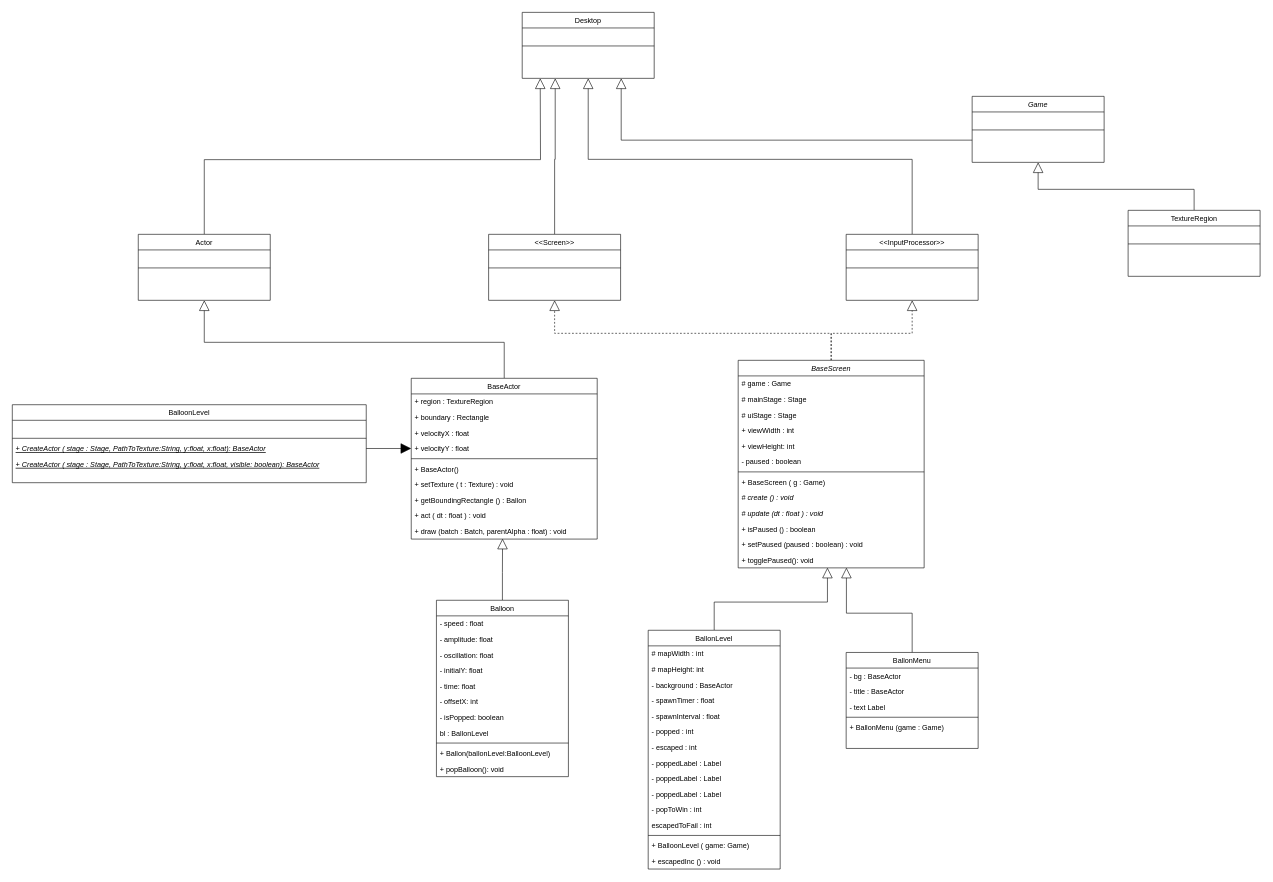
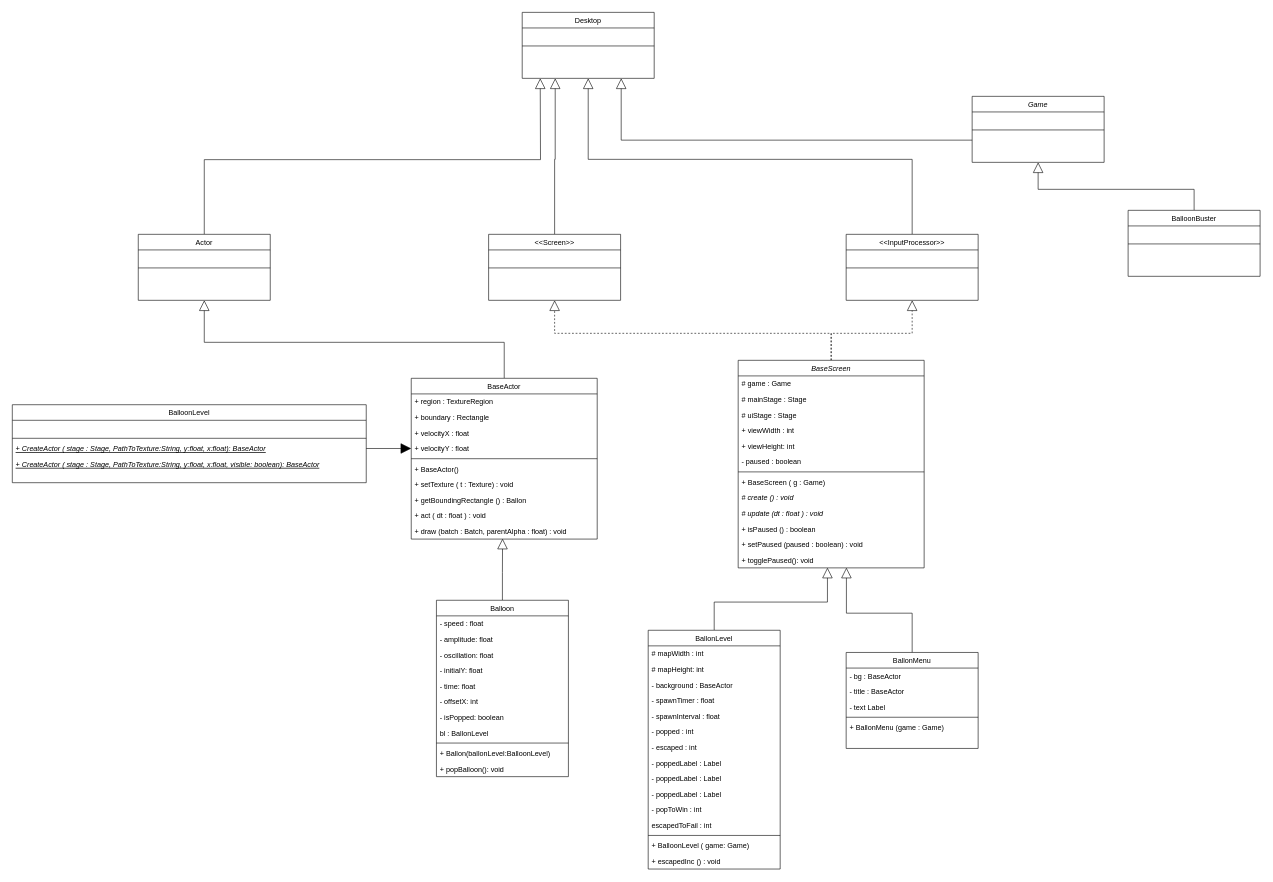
- <mxCell id="21" value="TextureRegion" style="swimlane;fontStyle=0;align=center;verticalAlign=top;childLayout=stackLayout;horizontal=1;startSize=26;horizontalStack=0;resizeParent=1;resizeLast=0;collapsible=1;marginBottom=0;rounded=0;shadow=0;strokeWidth=1;" parent="1" vertex="1"><mxGeometry x="1880" y="350" width="220" height="110" as="geometry"><mxRectangle x="230" y="140" width="160" height="26" as="alternateBounds" /></mxGeometry></mxCell>
+ <mxCell id="21" value="BalloonBuster" style="swimlane;fontStyle=0;align=center;verticalAlign=top;childLayout=stackLayout;horizontal=1;startSize=26;horizontalStack=0;resizeParent=1;resizeLast=0;collapsible=1;marginBottom=0;rounded=0;shadow=0;strokeWidth=1;" parent="1" vertex="1"><mxGeometry x="1880" y="350" width="220" height="110" as="geometry"><mxRectangle x="230" y="140" width="160" height="26" as="alternateBounds" /></mxGeometry></mxCell>
